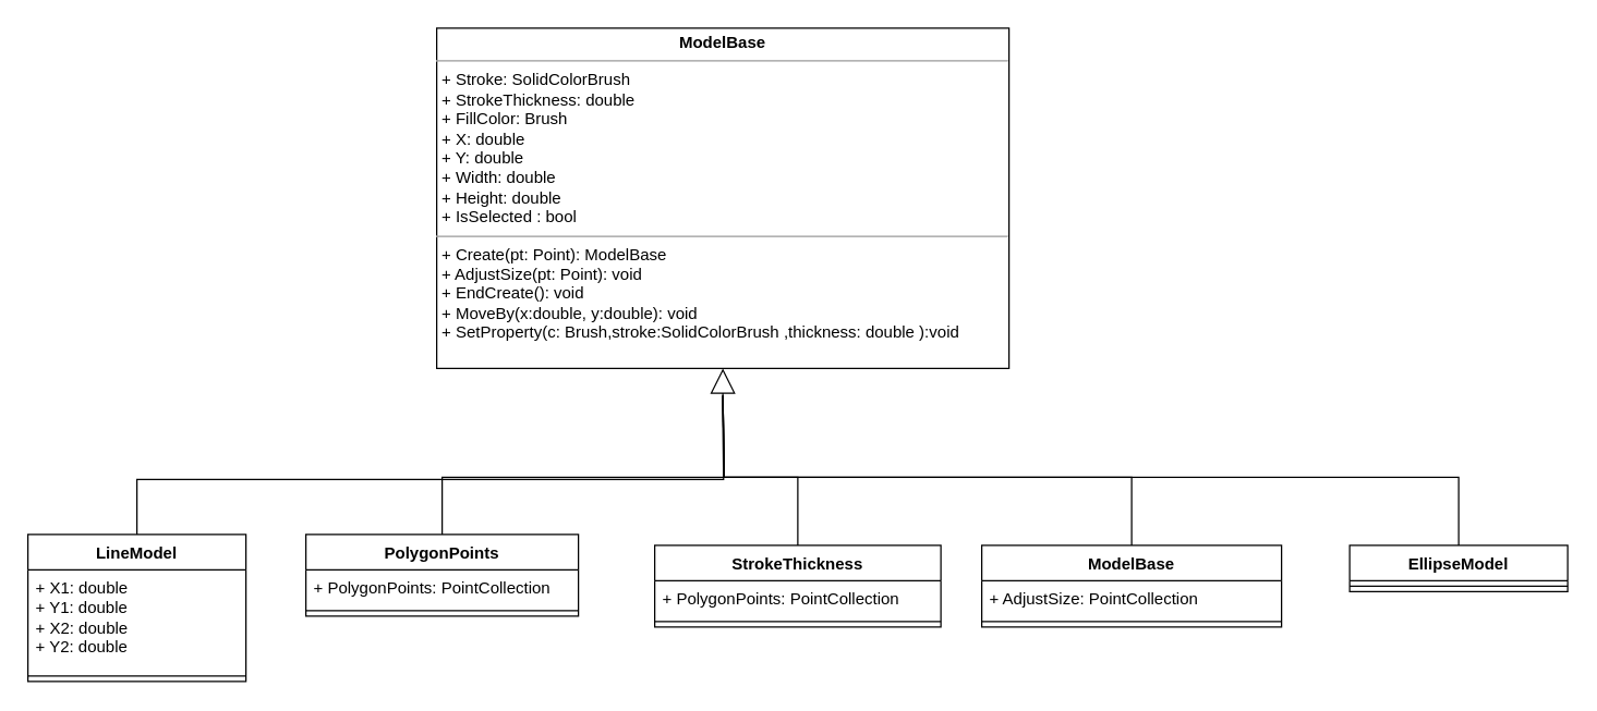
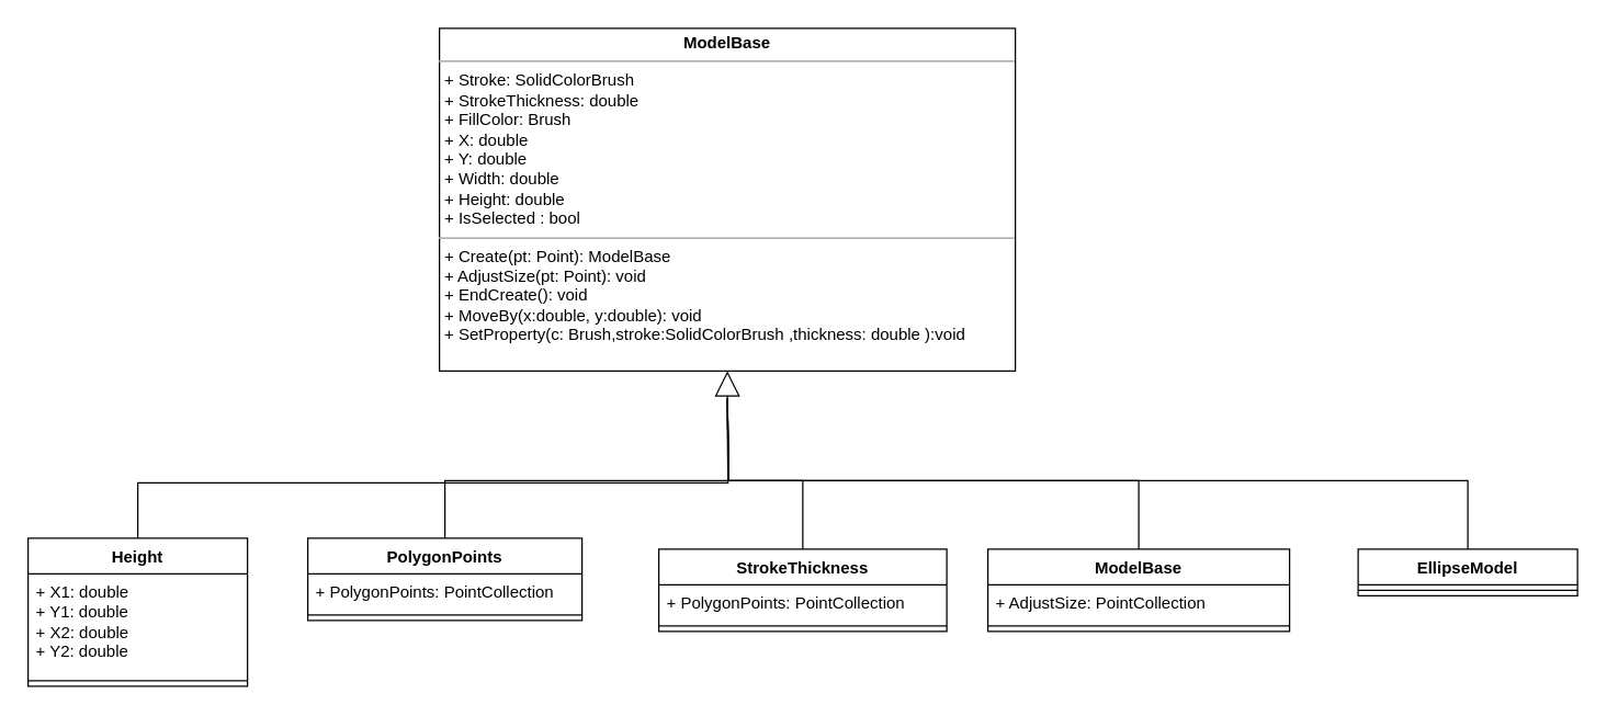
- <mxCell id="4" value="LineModel" style="swimlane;fontStyle=1;align=center;verticalAlign=top;childLayout=stackLayout;horizontal=1;startSize=26;horizontalStack=0;resizeParent=1;resizeParentMax=0;resizeLast=0;collapsible=1;marginBottom=0;whiteSpace=wrap;html=1;" parent="1" vertex="1"><mxGeometry x="20" y="392" width="160" height="108" as="geometry" /></mxCell>
+ <mxCell id="4" value="Height" style="swimlane;fontStyle=1;align=center;verticalAlign=top;childLayout=stackLayout;horizontal=1;startSize=26;horizontalStack=0;resizeParent=1;resizeParentMax=0;resizeLast=0;collapsible=1;marginBottom=0;whiteSpace=wrap;html=1;" parent="1" vertex="1"><mxGeometry x="20" y="392" width="160" height="108" as="geometry" /></mxCell>
